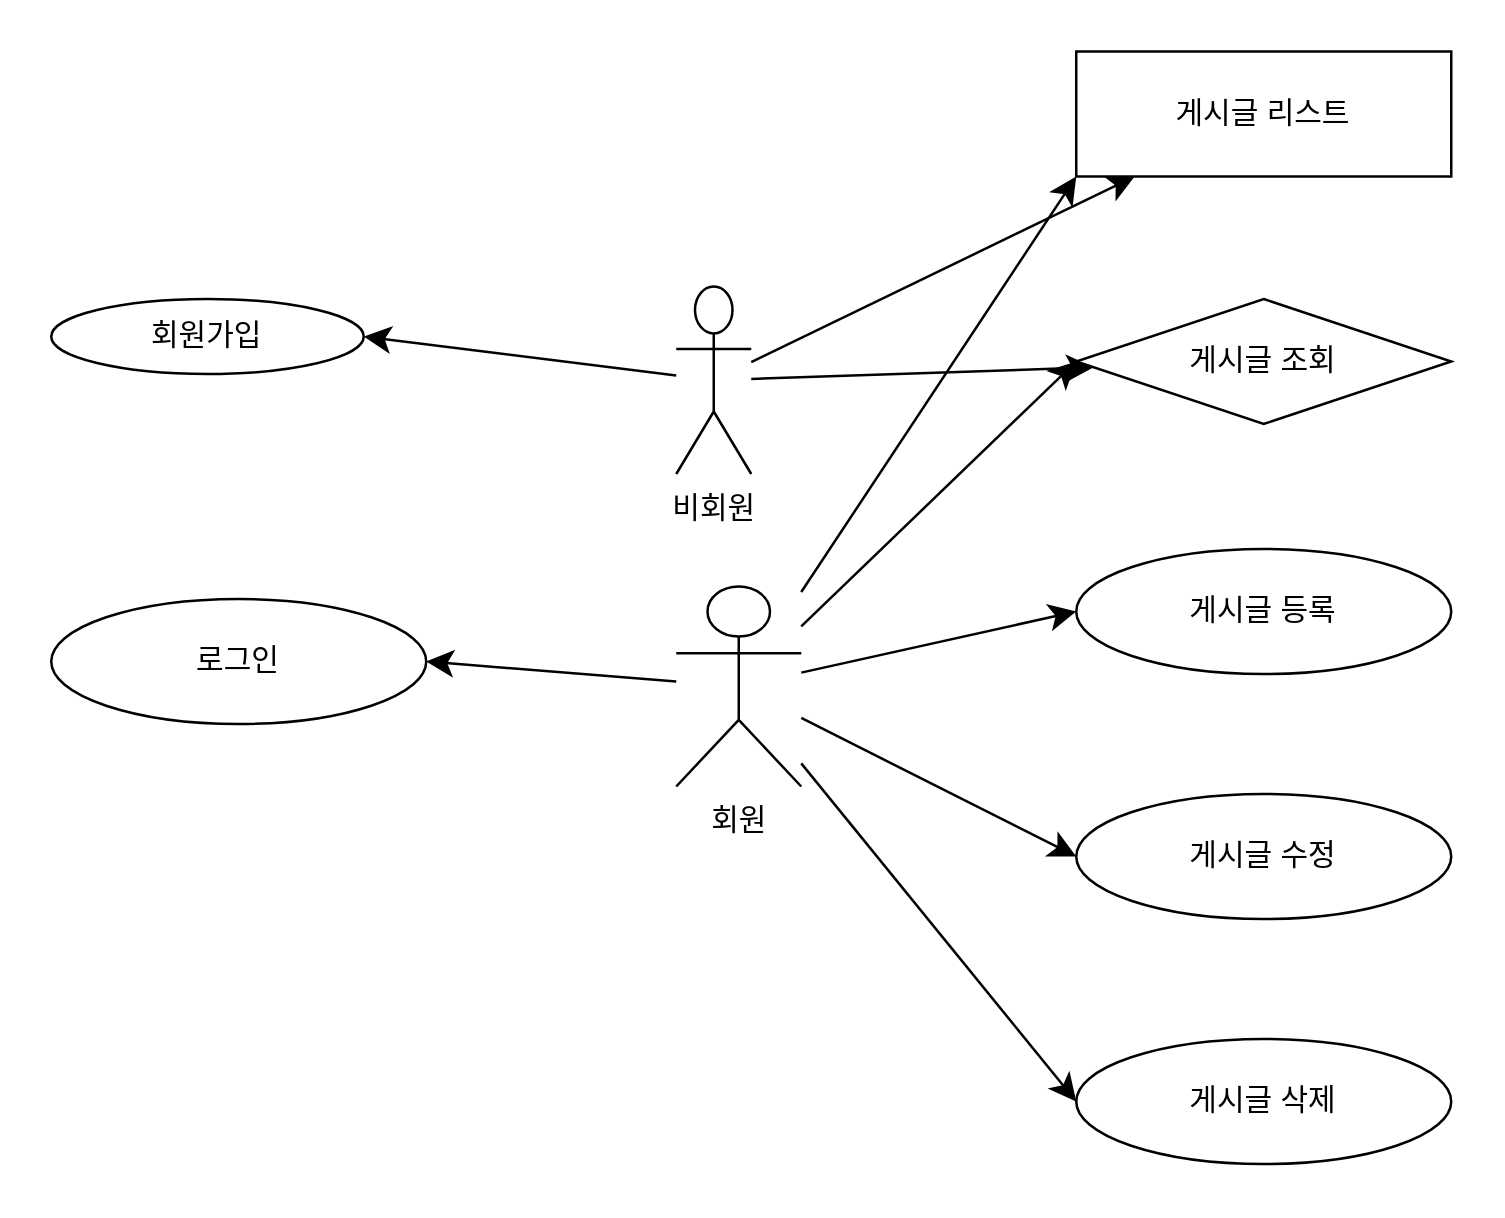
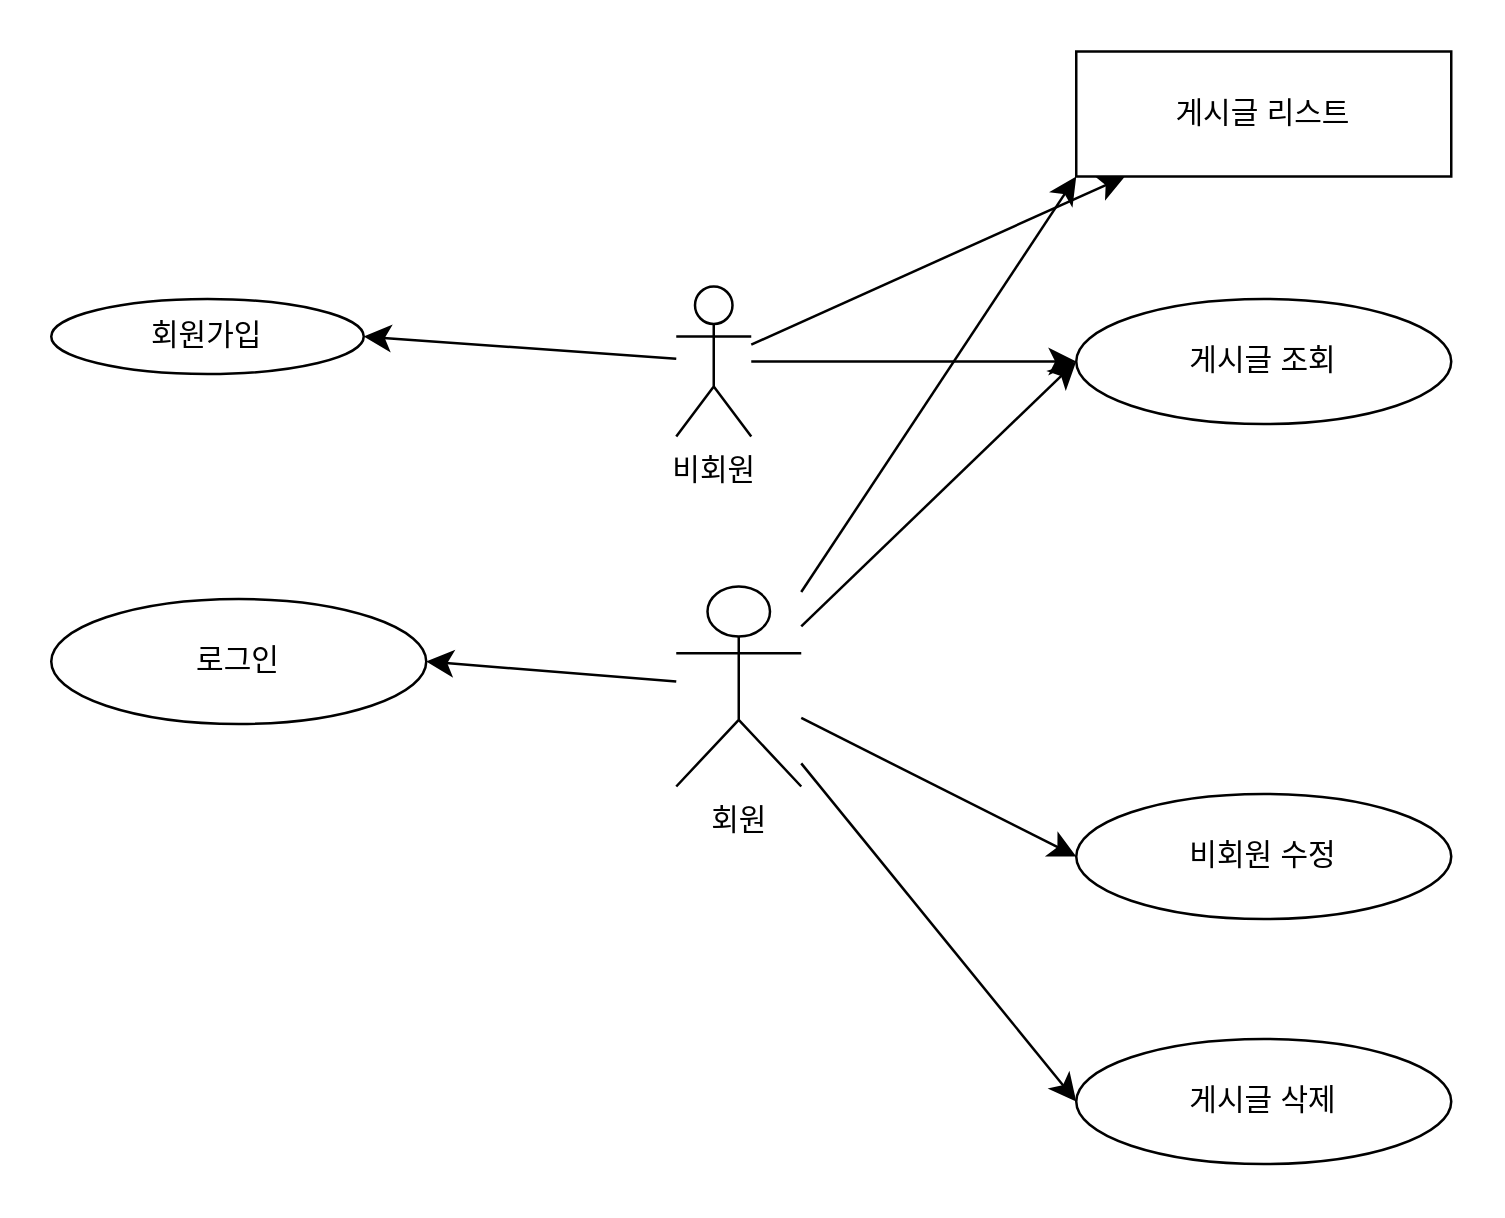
- <mxCell id="18" value="게시글 조회" style="rhombus;whiteSpace=wrap;html=1;" parent="1" vertex="1"><mxGeometry x="430" y="119" width="150" height="50" as="geometry" /></mxCell>
+ <mxCell id="18" value="게시글 조회" style="ellipse;whiteSpace=wrap;html=1;" parent="1" vertex="1"><mxGeometry x="430" y="119" width="150" height="50" as="geometry" /></mxCell>
- <mxCell id="5" value="비회원" style="shape=umlActor;verticalLabelPosition=bottom;verticalAlign=top;html=1;outlineConnect=0;" parent="1" vertex="1"><mxGeometry x="270" y="114" width="30" height="75" as="geometry" /></mxCell>
+ <mxCell id="5" value="비회원" style="shape=umlActor;verticalLabelPosition=bottom;verticalAlign=top;html=1;outlineConnect=0;" parent="1" vertex="1"><mxGeometry x="270" y="114" width="30" height="60" as="geometry" /></mxCell>
- <mxCell id="19" value="게시글 등록" style="ellipse;whiteSpace=wrap;html=1;" parent="1" vertex="1"><mxGeometry x="430" y="219" width="150" height="50" as="geometry" /></mxCell>
- <mxCell id="7" style="edgeStyle=none;curved=1;rounded=0;orthogonalLoop=1;jettySize=auto;html=1;entryX=0;entryY=0.5;entryDx=0;entryDy=0;fontSize=12;startSize=8;endSize=8;" parent="1" source="12" target="19" edge="1"><mxGeometry relative="1" as="geometry" /></mxCell>
- <mxCell id="16" value="게시글 수정" style="ellipse;whiteSpace=wrap;html=1;" parent="1" vertex="1"><mxGeometry x="430" y="317" width="150" height="50" as="geometry" /></mxCell>
+ <mxCell id="16" value="비회원 수정" style="ellipse;whiteSpace=wrap;html=1;" parent="1" vertex="1"><mxGeometry x="430" y="317" width="150" height="50" as="geometry" /></mxCell>
